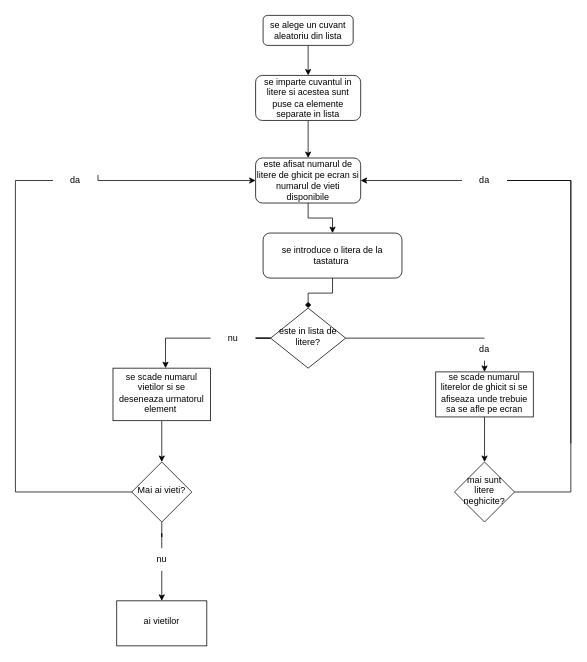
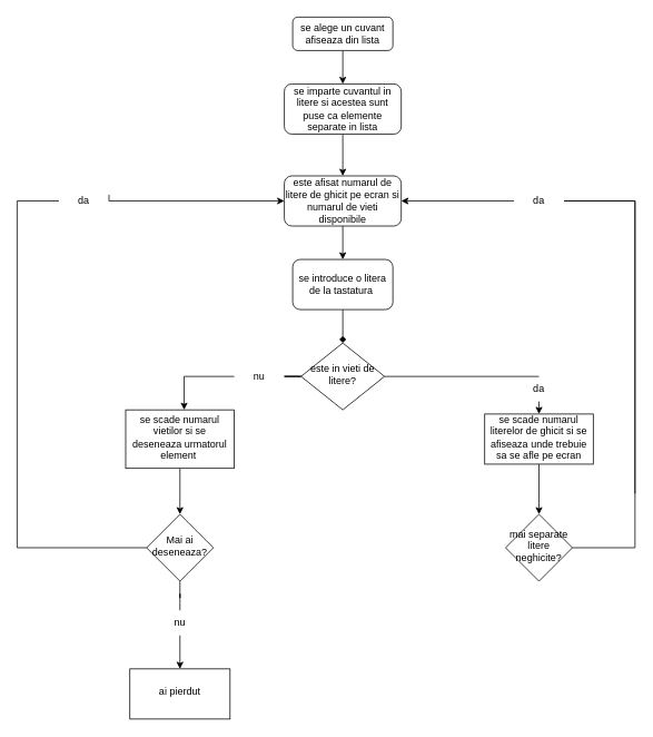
- <mxCell id="3" value="se alege un cuvant aleatoriu din lista" style="rounded=1;whiteSpace=wrap;html=1;fontSize=12;glass=0;strokeWidth=1;shadow=0;" parent="1" vertex="1"><mxGeometry x="350" y="20" width="120" height="40" as="geometry" /></mxCell>
+ <mxCell id="3" value="se alege un cuvant afiseaza din lista" style="rounded=1;whiteSpace=wrap;html=1;fontSize=12;glass=0;strokeWidth=1;shadow=0;" parent="1" vertex="1"><mxGeometry x="350" y="20" width="120" height="40" as="geometry" /></mxCell>
- <mxCell id="14" value="se introduce o litera de la tastatura&amp;nbsp;" style="whiteSpace=wrap;html=1;rounded=1;glass=0;strokeWidth=1;shadow=0;" vertex="1" parent="1"><mxGeometry x="350" y="310" width="185" height="60" as="geometry" /></mxCell>
+ <mxCell id="14" value="se introduce o litera de la tastatura&amp;nbsp;" style="whiteSpace=wrap;html=1;rounded=1;glass=0;strokeWidth=1;shadow=0;" vertex="1" parent="1"><mxGeometry x="350" y="310" width="120" height="60" as="geometry" /></mxCell>
- <mxCell id="6" value="este in lista de litere?" style="rhombus;whiteSpace=wrap;html=1;shadow=0;fontFamily=Helvetica;fontSize=12;align=center;strokeWidth=1;spacing=6;spacingTop=-4;" parent="1" vertex="1"><mxGeometry x="360" y="410" width="100" height="80" as="geometry" /></mxCell>
+ <mxCell id="6" value="este in vieti de litere?" style="rhombus;whiteSpace=wrap;html=1;shadow=0;fontFamily=Helvetica;fontSize=12;align=center;strokeWidth=1;spacing=6;spacingTop=-4;" parent="1" vertex="1"><mxGeometry x="360" y="410" width="100" height="80" as="geometry" /></mxCell>
- <mxCell id="28" value="Mai ai vieti?" style="rhombus;whiteSpace=wrap;html=1;shadow=0;strokeWidth=1;spacing=6;spacingTop=-4;" vertex="1" parent="1"><mxGeometry x="175" y="615" width="80" height="80" as="geometry" /></mxCell>
+ <mxCell id="28" value="Mai ai deseneaza?" style="rhombus;whiteSpace=wrap;html=1;shadow=0;strokeWidth=1;spacing=6;spacingTop=-4;" vertex="1" parent="1"><mxGeometry x="175" y="615" width="80" height="80" as="geometry" /></mxCell>
- <mxCell id="15" value="mai sunt litere neghicite?" style="rhombus;whiteSpace=wrap;html=1;shadow=0;strokeWidth=1;spacing=6;spacingTop=-4;" vertex="1" parent="1"><mxGeometry x="605" y="615" width="80" height="80" as="geometry" /></mxCell>
+ <mxCell id="15" value="mai separate litere neghicite?" style="rhombus;whiteSpace=wrap;html=1;shadow=0;strokeWidth=1;spacing=6;spacingTop=-4;" vertex="1" parent="1"><mxGeometry x="605" y="615" width="80" height="80" as="geometry" /></mxCell>
- <mxCell id="19" value="ai vietilor" style="whiteSpace=wrap;html=1;shadow=0;strokeWidth=1;spacing=6;spacingTop=-4;" vertex="1" parent="1"><mxGeometry x="155" y="800" width="120" height="60" as="geometry" /></mxCell>
+ <mxCell id="19" value="ai pierdut" style="whiteSpace=wrap;html=1;shadow=0;strokeWidth=1;spacing=6;spacingTop=-4;" vertex="1" parent="1"><mxGeometry x="155" y="800" width="120" height="60" as="geometry" /></mxCell>
